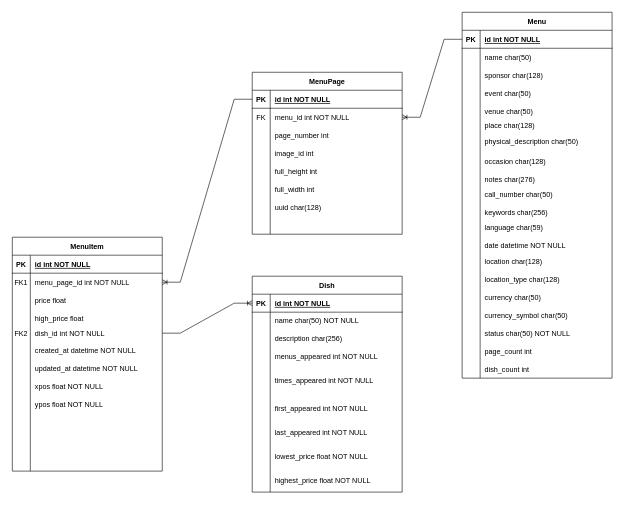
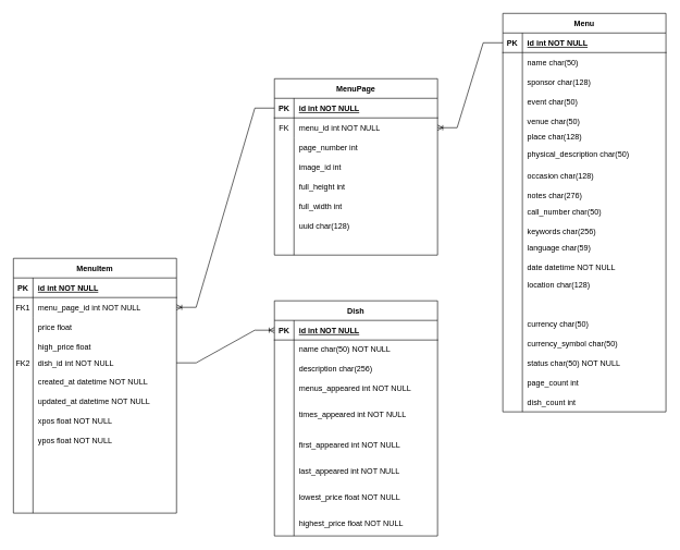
- <mxCell id="53" value="location_type char(128)" style="shape=partialRectangle;overflow=hidden;connectable=0;fillColor=none;top=0;left=0;bottom=0;right=0;align=left;spacingLeft=6;" vertex="1" parent="1"><mxGeometry x="800" y="450" width="220" height="30" as="geometry"><mxRectangle width="220" height="30" as="alternateBounds" /></mxGeometry></mxCell>
